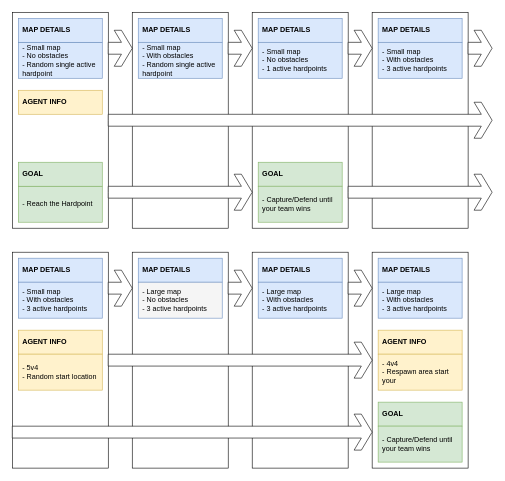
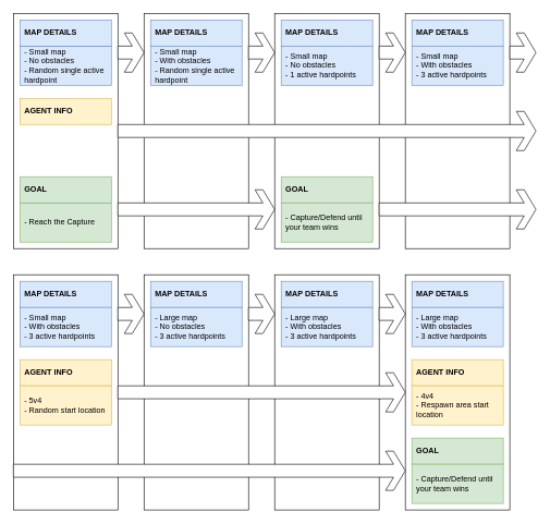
- <mxCell id="11" value="- Reach the Hardpoint" style="rounded=0;whiteSpace=wrap;html=1;align=left;spacingLeft=5;fillColor=#d5e8d4;strokeColor=#82b366;" parent="1" vertex="1"><mxGeometry x="30" y="310" width="140" height="60" as="geometry" /></mxCell>
+ <mxCell id="11" value="- Reach the Capture" style="rounded=0;whiteSpace=wrap;html=1;align=left;spacingLeft=5;fillColor=#d5e8d4;strokeColor=#82b366;" parent="1" vertex="1"><mxGeometry x="30" y="310" width="140" height="60" as="geometry" /></mxCell>
- <mxCell id="28" value="&lt;span style=&quot;&quot;&gt;- Large map&lt;/span&gt;&lt;br style=&quot;&quot;&gt;&lt;span style=&quot;&quot;&gt;- No o&lt;/span&gt;&lt;span style=&quot;&quot;&gt;bstacles&lt;br&gt;&lt;/span&gt;&lt;span style=&quot;&quot;&gt;- 3 active hardpoints&lt;/span&gt;" style="rounded=0;whiteSpace=wrap;html=1;align=left;spacingLeft=5;fillColor=#f5f5f5;strokeColor=#6c8ebf;" parent="1" vertex="1"><mxGeometry x="230" y="470" width="140" height="60" as="geometry" /></mxCell>
+ <mxCell id="28" value="&lt;span style=&quot;&quot;&gt;- Large map&lt;/span&gt;&lt;br style=&quot;&quot;&gt;&lt;span style=&quot;&quot;&gt;- No o&lt;/span&gt;&lt;span style=&quot;&quot;&gt;bstacles&lt;br&gt;&lt;/span&gt;&lt;span style=&quot;&quot;&gt;- 3 active hardpoints&lt;/span&gt;" style="rounded=0;whiteSpace=wrap;html=1;align=left;spacingLeft=5;fillColor=#dae8fc;strokeColor=#6c8ebf;" parent="1" vertex="1"><mxGeometry x="230" y="470" width="140" height="60" as="geometry" /></mxCell>
- <mxCell id="34" value="- 4v4&lt;br&gt;- Respawn area start your" style="rounded=0;whiteSpace=wrap;html=1;align=left;spacingLeft=5;fillColor=#fff2cc;strokeColor=#d6b656;" parent="1" vertex="1"><mxGeometry x="630" y="590" width="140" height="60" as="geometry" /></mxCell>
+ <mxCell id="34" value="- 4v4&lt;br&gt;- Respawn area start location" style="rounded=0;whiteSpace=wrap;html=1;align=left;spacingLeft=5;fillColor=#fff2cc;strokeColor=#d6b656;" parent="1" vertex="1"><mxGeometry x="630" y="590" width="140" height="60" as="geometry" /></mxCell>
